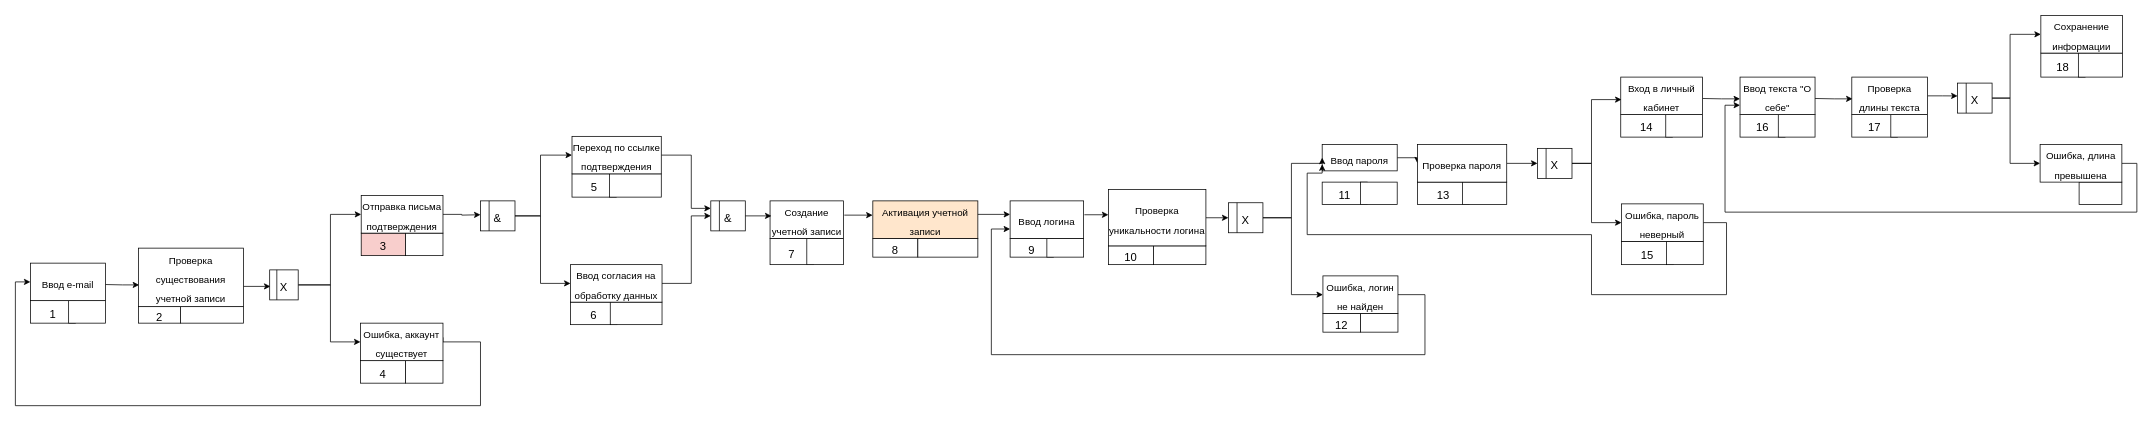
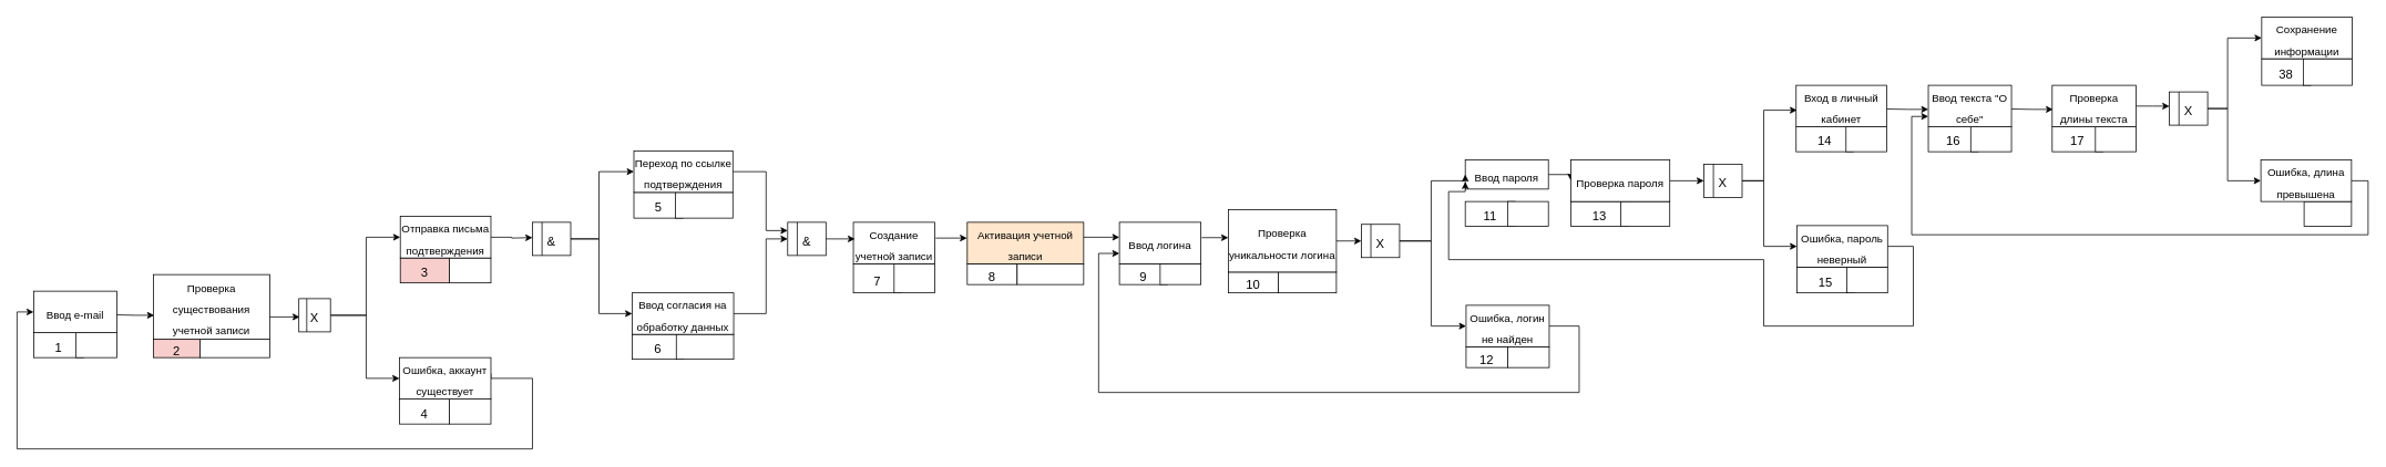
- <mxCell id="53" value="&lt;font style=&quot;font-size: 15px;&quot;&gt;18&lt;/font&gt;" style="rounded=0;whiteSpace=wrap;html=1;fontSize=21;" parent="1" vertex="1"><mxGeometry x="2720" y="70" width="59" height="32" as="geometry" /></mxCell>
+ <mxCell id="53" value="&lt;font style=&quot;font-size: 15px;&quot;&gt;38&lt;/font&gt;" style="rounded=0;whiteSpace=wrap;html=1;fontSize=21;" parent="1" vertex="1"><mxGeometry x="2720" y="70" width="59" height="32" as="geometry" /></mxCell>
- <mxCell id="6" value="&lt;font style=&quot;font-size: 15px;&quot;&gt;2&lt;/font&gt;" style="rounded=0;whiteSpace=wrap;html=1;fontSize=21;" parent="1" vertex="1"><mxGeometry x="184" y="408" width="56" height="22" as="geometry" /></mxCell>
+ <mxCell id="6" value="&lt;font style=&quot;font-size: 15px;&quot;&gt;2&lt;/font&gt;" style="rounded=0;whiteSpace=wrap;html=1;fontSize=21;fillColor=#f8cecc;" parent="1" vertex="1"><mxGeometry x="184" y="408" width="56" height="22" as="geometry" /></mxCell>
